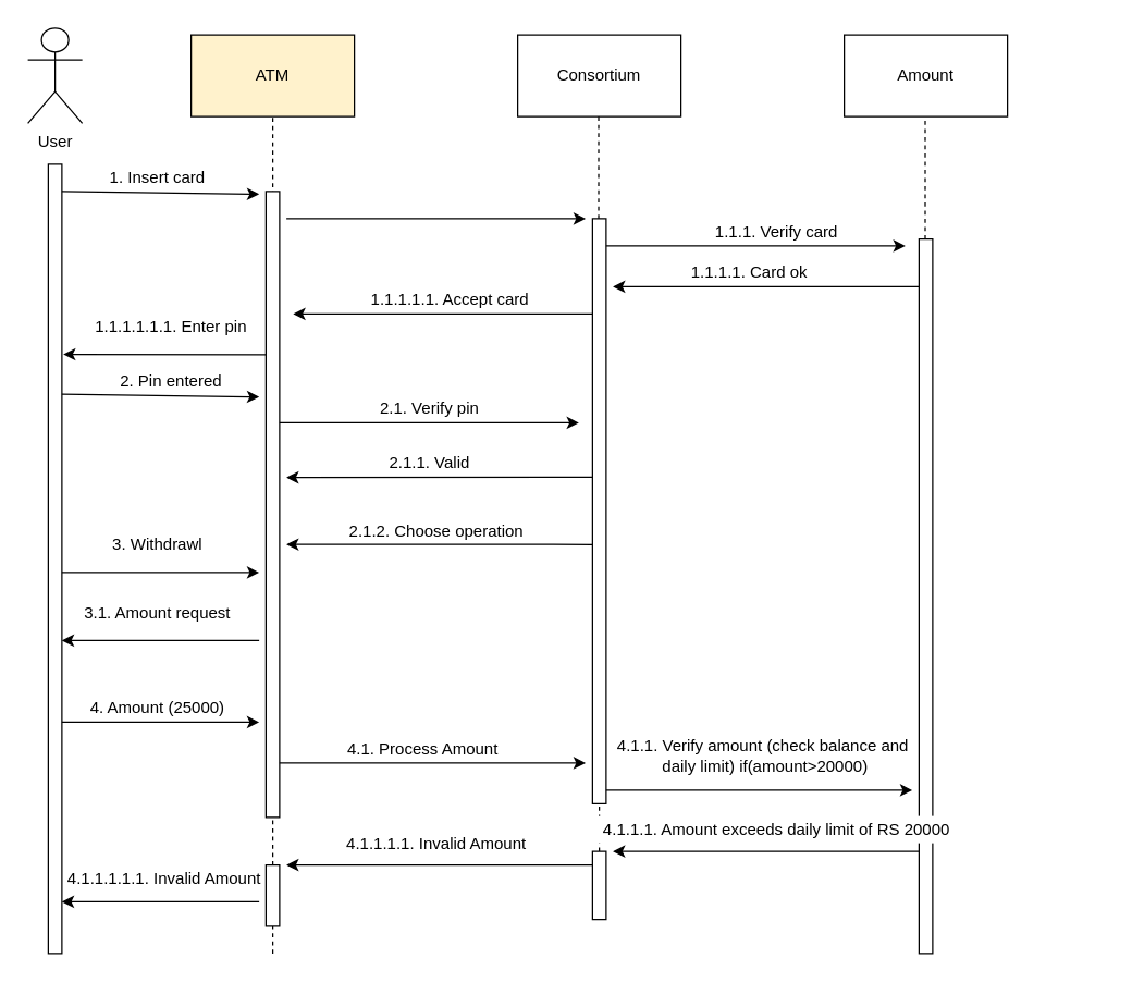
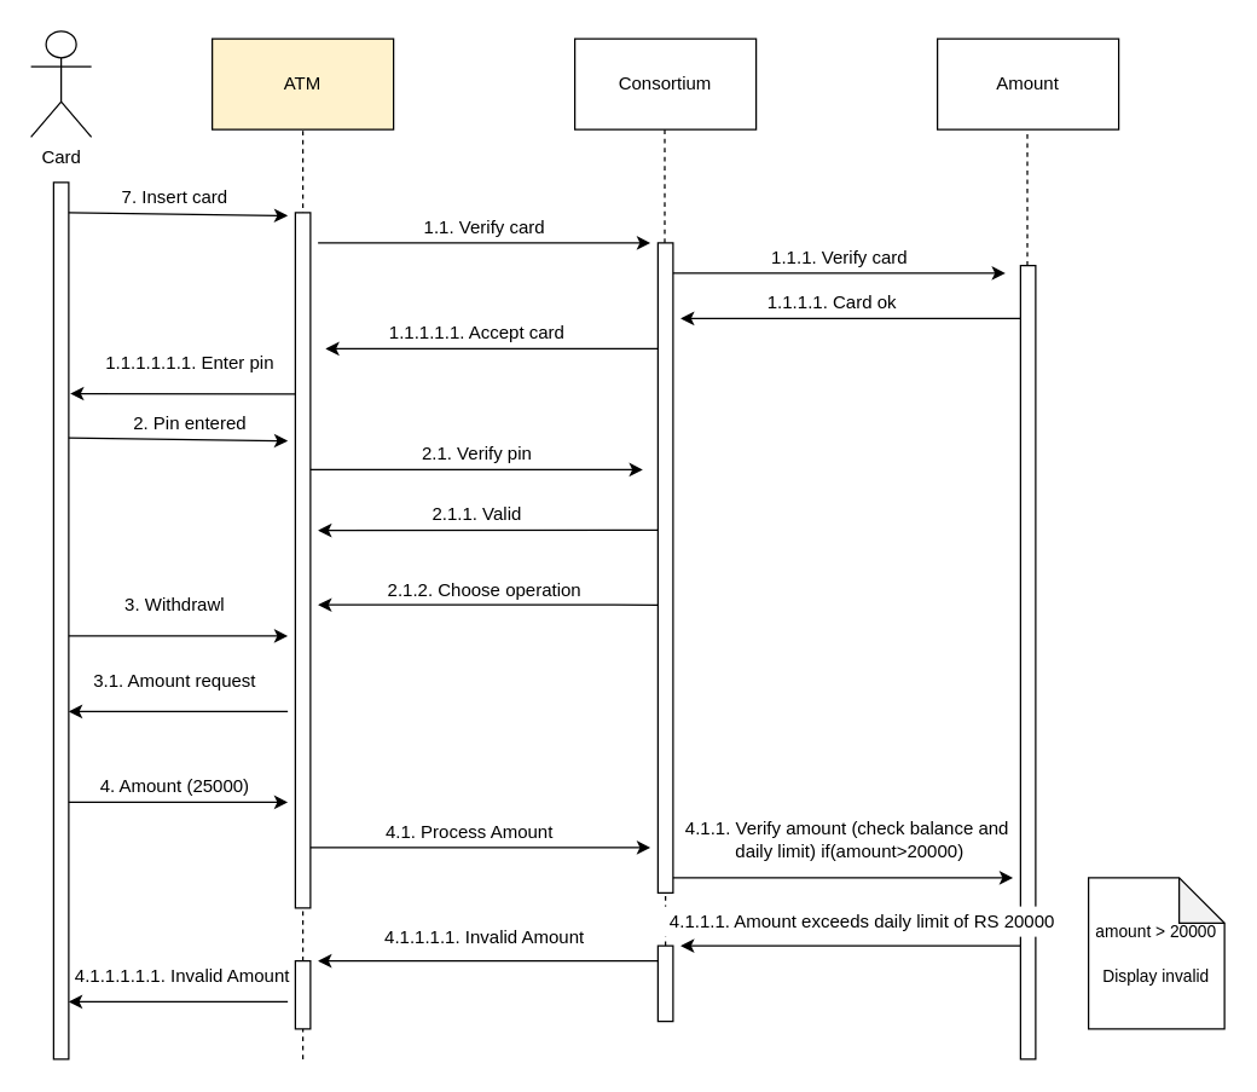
- <mxCell id="3" value="User" style="shape=umlActor;verticalLabelPosition=bottom;verticalAlign=top;html=1;outlineConnect=0;" vertex="1" parent="1"><mxGeometry x="20" y="20" width="40" height="70" as="geometry" /></mxCell>
+ <mxCell id="3" value="Card" style="shape=umlActor;verticalLabelPosition=bottom;verticalAlign=top;html=1;outlineConnect=0;" vertex="1" parent="1"><mxGeometry x="20" y="20" width="40" height="70" as="geometry" /></mxCell>
- <mxCell id="13" value="1. Insert card" style="text;html=1;align=center;verticalAlign=middle;resizable=0;points=[];autosize=1;" vertex="1" parent="1"><mxGeometry x="70" y="120" width="90" height="20" as="geometry" /></mxCell>
+ <mxCell id="13" value="7. Insert card" style="text;html=1;align=center;verticalAlign=middle;resizable=0;points=[];autosize=1;" vertex="1" parent="1"><mxGeometry x="70" y="120" width="90" height="20" as="geometry" /></mxCell>
+ <mxCell id="22" value="1.1. Verify card" style="text;html=1;align=center;verticalAlign=middle;resizable=0;points=[];autosize=1;" vertex="1" parent="1"><mxGeometry x="270" y="140" width="100" height="20" as="geometry" /></mxCell>
- <mxCell id="50" value="1.1.1. Verify card" style="text;html=1;align=center;verticalAlign=middle;resizable=0;points=[];autosize=1;" vertex="1" parent="1"><mxGeometry x="515" y="160" width="110" height="20" as="geometry" /></mxCell>
+ <mxCell id="50" value="1.1.1. Verify card" style="text;html=1;align=center;verticalAlign=middle;resizable=0;points=[];autosize=1;" vertex="1" parent="1"><mxGeometry x="500" y="160" width="110" height="20" as="geometry" /></mxCell>
- <mxCell id="24" value="1.1.1.1.1. Accept card" style="text;html=1;align=center;verticalAlign=middle;resizable=0;points=[];autosize=1;" vertex="1" parent="1"><mxGeometry x="265" y="210" width="130" height="20" as="geometry" /></mxCell>
+ <mxCell id="24" value="1.1.1.1.1. Accept card" style="text;html=1;align=center;verticalAlign=middle;resizable=0;points=[];autosize=1;" vertex="1" parent="1"><mxGeometry x="250" y="210" width="130" height="20" as="geometry" /></mxCell>
+ <mxCell id="55" value="&lt;font style=&quot;font-size: 11px&quot;&gt;amount &amp;gt; 20000&lt;br&gt;&lt;br&gt;Display invalid&lt;/font&gt;" style="shape=note;whiteSpace=wrap;html=1;backgroundOutline=1;darkOpacity=0.05;fillColor=#ffffff;" vertex="1" parent="1"><mxGeometry x="720" y="580" width="90" height="100" as="geometry" /></mxCell>
